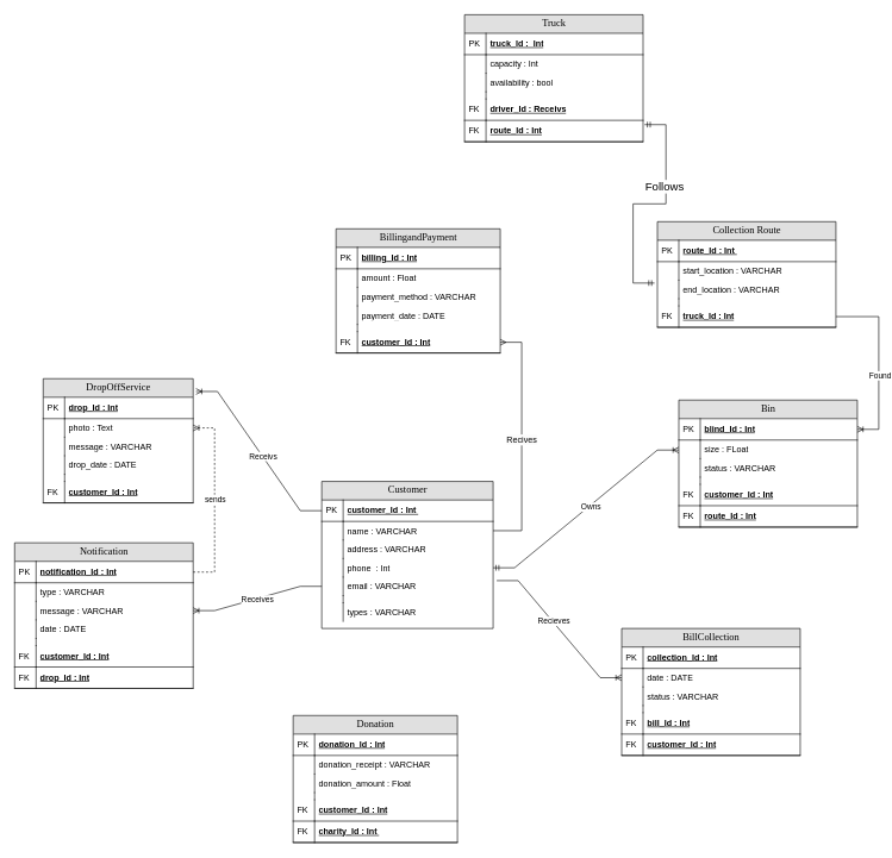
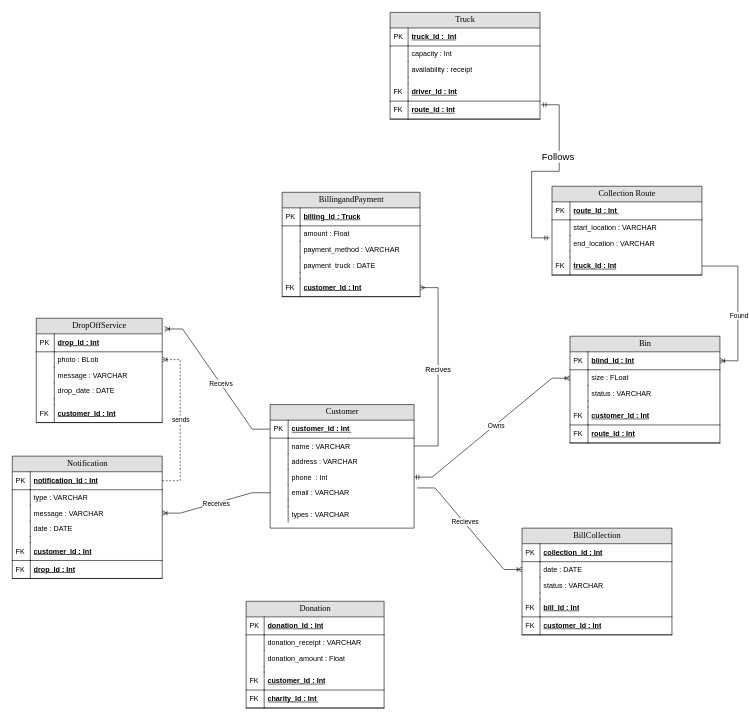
- <mxCell id="46" value="availability : bool" style="shape=partialRectangle;top=0;left=0;right=0;bottom=0;html=1;align=left;verticalAlign=top;fillColor=none;spacingLeft=34;spacingRight=4;whiteSpace=wrap;overflow=hidden;rotatable=0;points=[[0,0.5],[1,0.5]];portConstraint=eastwest;dropTarget=0;" parent="41" vertex="1"><mxGeometry y="82" width="250" height="26" as="geometry" /></mxCell>
+ <mxCell id="46" value="availability : receipt" style="shape=partialRectangle;top=0;left=0;right=0;bottom=0;html=1;align=left;verticalAlign=top;fillColor=none;spacingLeft=34;spacingRight=4;whiteSpace=wrap;overflow=hidden;rotatable=0;points=[[0,0.5],[1,0.5]];portConstraint=eastwest;dropTarget=0;" parent="41" vertex="1"><mxGeometry y="82" width="250" height="26" as="geometry" /></mxCell>
- <mxCell id="50" value="driver_Id : Receivs" style="shape=partialRectangle;top=0;left=0;right=0;bottom=1;html=1;align=left;verticalAlign=middle;fillColor=none;spacingLeft=34;spacingRight=4;whiteSpace=wrap;overflow=hidden;rotatable=0;points=[[0,0.5],[1,0.5]];portConstraint=eastwest;dropTarget=0;fontStyle=5;" parent="41" vertex="1"><mxGeometry y="118" width="250" height="30" as="geometry" /></mxCell>
+ <mxCell id="50" value="driver_Id : Int" style="shape=partialRectangle;top=0;left=0;right=0;bottom=1;html=1;align=left;verticalAlign=middle;fillColor=none;spacingLeft=34;spacingRight=4;whiteSpace=wrap;overflow=hidden;rotatable=0;points=[[0,0.5],[1,0.5]];portConstraint=eastwest;dropTarget=0;fontStyle=5;" parent="41" vertex="1"><mxGeometry y="118" width="250" height="30" as="geometry" /></mxCell>
- <mxCell id="81" value="billing_Id : Int" style="shape=partialRectangle;top=0;left=0;right=0;bottom=1;html=1;align=left;verticalAlign=middle;fillColor=none;spacingLeft=34;spacingRight=4;whiteSpace=wrap;overflow=hidden;rotatable=0;points=[[0,0.5],[1,0.5]];portConstraint=eastwest;dropTarget=0;fontStyle=5;" parent="80" vertex="1"><mxGeometry y="26" width="230" height="30" as="geometry" /></mxCell>
+ <mxCell id="81" value="billing_Id : Truck" style="shape=partialRectangle;top=0;left=0;right=0;bottom=1;html=1;align=left;verticalAlign=middle;fillColor=none;spacingLeft=34;spacingRight=4;whiteSpace=wrap;overflow=hidden;rotatable=0;points=[[0,0.5],[1,0.5]];portConstraint=eastwest;dropTarget=0;fontStyle=5;" parent="80" vertex="1"><mxGeometry y="26" width="230" height="30" as="geometry" /></mxCell>
- <mxCell id="87" value="payment_date : DATE" style="shape=partialRectangle;top=0;left=0;right=0;bottom=0;html=1;align=left;verticalAlign=top;fillColor=none;spacingLeft=34;spacingRight=4;whiteSpace=wrap;overflow=hidden;rotatable=0;points=[[0,0.5],[1,0.5]];portConstraint=eastwest;dropTarget=0;" parent="80" vertex="1"><mxGeometry y="108" width="230" height="26" as="geometry" /></mxCell>
+ <mxCell id="87" value="payment_truck : DATE" style="shape=partialRectangle;top=0;left=0;right=0;bottom=0;html=1;align=left;verticalAlign=top;fillColor=none;spacingLeft=34;spacingRight=4;whiteSpace=wrap;overflow=hidden;rotatable=0;points=[[0,0.5],[1,0.5]];portConstraint=eastwest;dropTarget=0;" parent="80" vertex="1"><mxGeometry y="108" width="230" height="26" as="geometry" /></mxCell>
- <mxCell id="57" value="photo : Text" style="shape=partialRectangle;top=0;left=0;right=0;bottom=0;html=1;align=left;verticalAlign=top;fillColor=none;spacingLeft=34;spacingRight=4;whiteSpace=wrap;overflow=hidden;rotatable=0;points=[[0,0.5],[1,0.5]];portConstraint=eastwest;dropTarget=0;" parent="54" vertex="1"><mxGeometry y="56" width="210" height="26" as="geometry" /></mxCell>
+ <mxCell id="57" value="photo : BLob" style="shape=partialRectangle;top=0;left=0;right=0;bottom=0;html=1;align=left;verticalAlign=top;fillColor=none;spacingLeft=34;spacingRight=4;whiteSpace=wrap;overflow=hidden;rotatable=0;points=[[0,0.5],[1,0.5]];portConstraint=eastwest;dropTarget=0;" parent="54" vertex="1"><mxGeometry y="56" width="210" height="26" as="geometry" /></mxCell>
